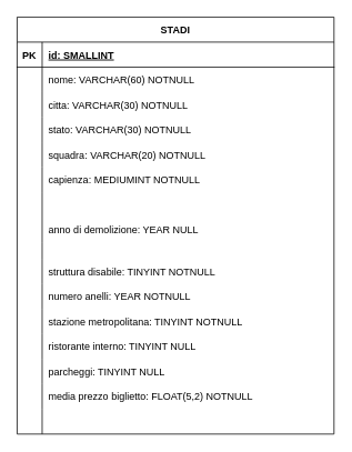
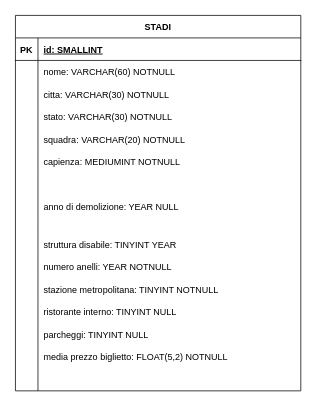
- <mxCell id="31" value="struttura disabile: TINYINT NOTNULL" style="shape=partialRectangle;connectable=0;fillColor=none;top=0;left=0;bottom=0;right=0;align=left;spacingLeft=6;overflow=hidden;" vertex="1" parent="29"><mxGeometry x="30" width="350" height="30" as="geometry" /></mxCell>
+ <mxCell id="31" value="struttura disabile: TINYINT YEAR" style="shape=partialRectangle;connectable=0;fillColor=none;top=0;left=0;bottom=0;right=0;align=left;spacingLeft=6;overflow=hidden;" vertex="1" parent="29"><mxGeometry x="30" width="350" height="30" as="geometry" /></mxCell>
